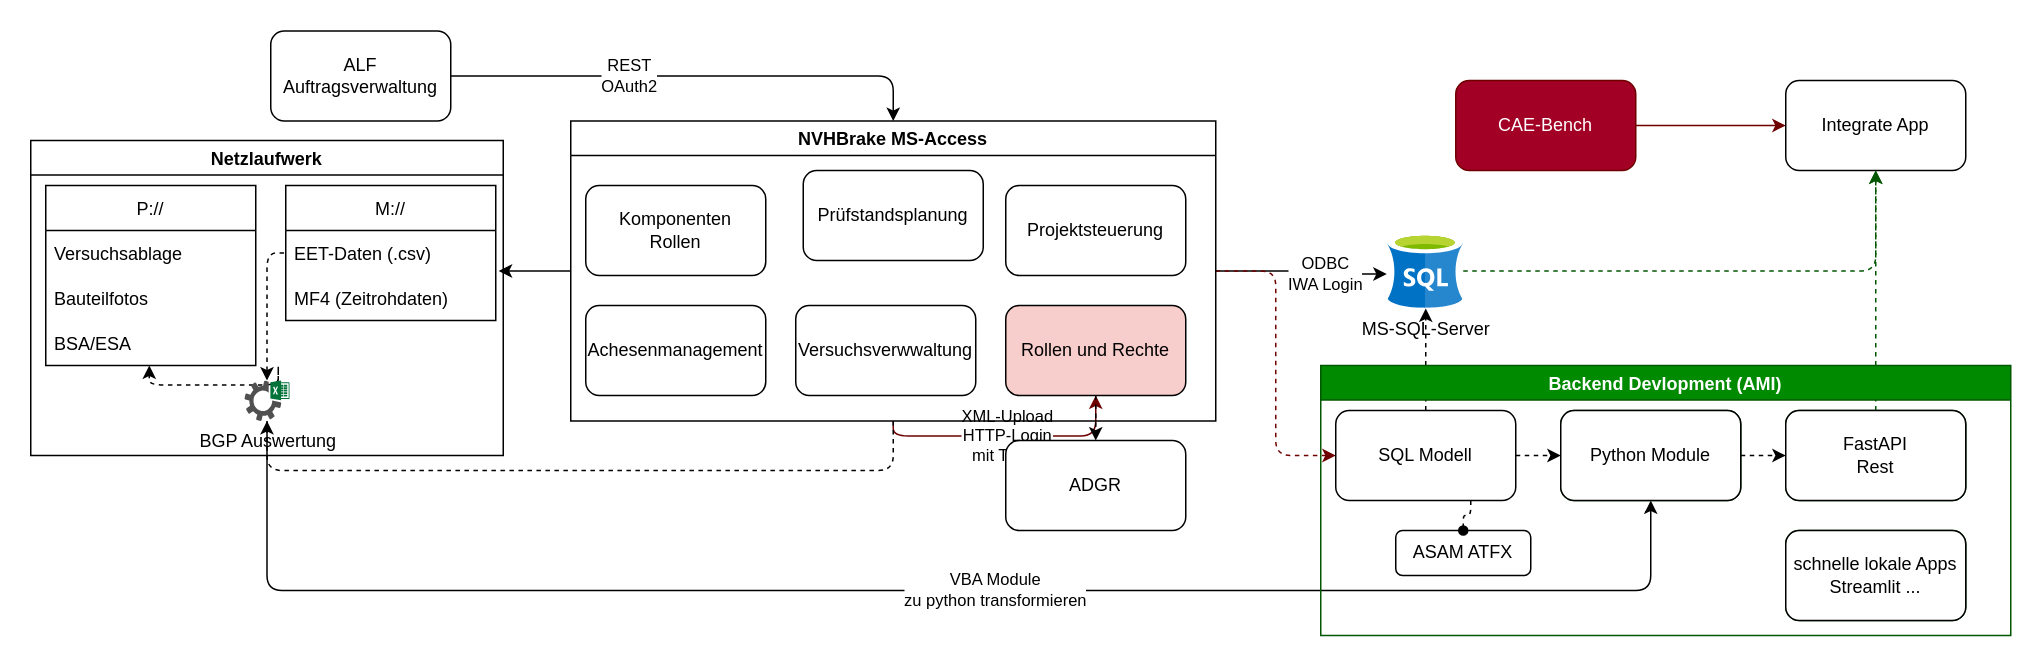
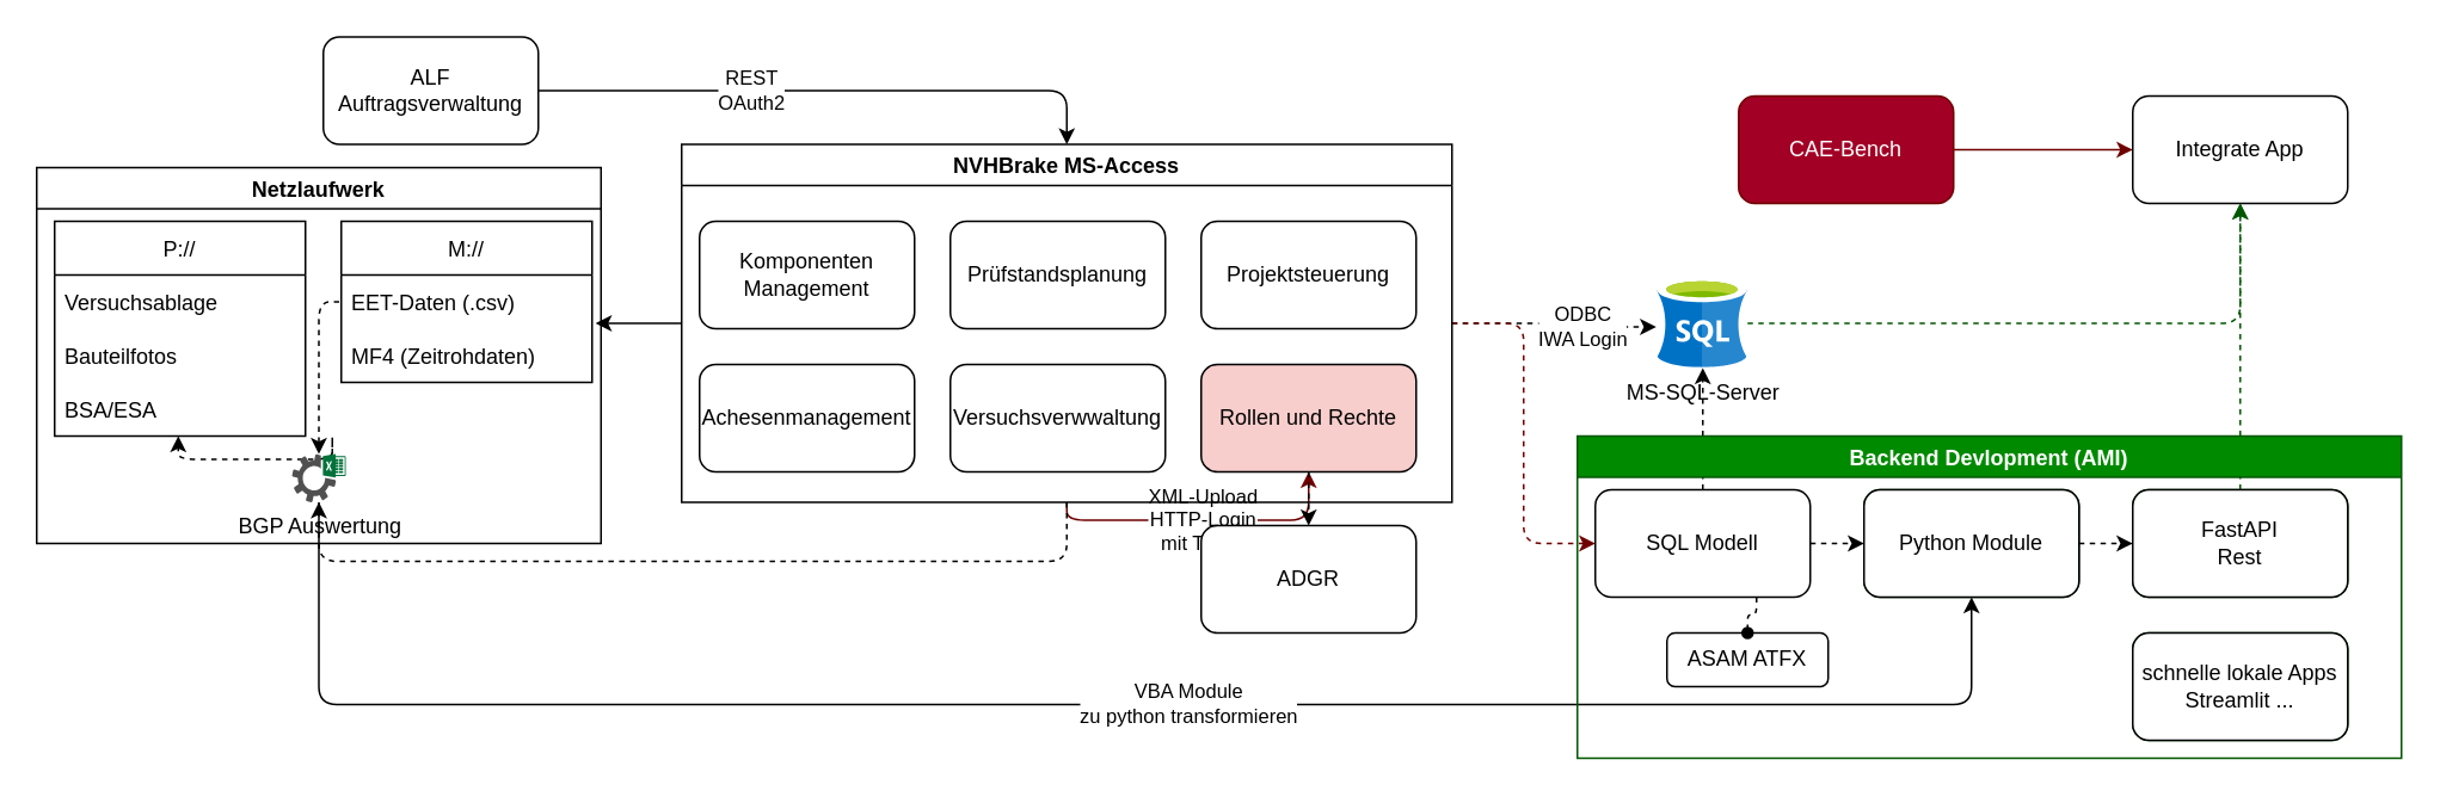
- <mxCell id="11" value="Prüfstandsplanung" style="rounded=1;whiteSpace=wrap;html=1;" parent="8" vertex="1"><mxGeometry x="155" y="33" width="120" height="60" as="geometry" /></mxCell>
+ <mxCell id="11" value="Prüfstandsplanung" style="rounded=1;whiteSpace=wrap;html=1;" parent="8" vertex="1"><mxGeometry x="150" y="43" width="120" height="60" as="geometry" /></mxCell>
- <mxCell id="9" value="Komponenten&lt;br&gt;Rollen" style="rounded=1;whiteSpace=wrap;html=1;" parent="8" vertex="1"><mxGeometry x="10" y="43" width="120" height="60" as="geometry" /></mxCell>
+ <mxCell id="9" value="Komponenten&lt;br&gt;Management" style="rounded=1;whiteSpace=wrap;html=1;" parent="8" vertex="1"><mxGeometry x="10" y="43" width="120" height="60" as="geometry" /></mxCell>
- <mxCell id="3" style="edgeStyle=orthogonalEdgeStyle;html=1;entryX=-0.02;entryY=0.54;entryDx=0;entryDy=0;entryPerimeter=0;" parent="1" source="8" target="16" edge="1"><mxGeometry relative="1" as="geometry" /></mxCell>
+ <mxCell id="3" style="edgeStyle=orthogonalEdgeStyle;html=1;entryX=-0.02;entryY=0.54;entryDx=0;entryDy=0;entryPerimeter=0;dashed=1;" parent="1" source="8" target="16" edge="1"><mxGeometry relative="1" as="geometry" /></mxCell>
